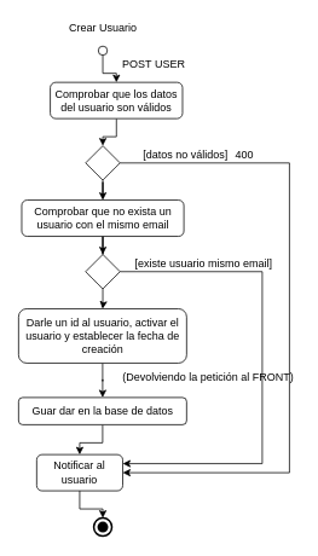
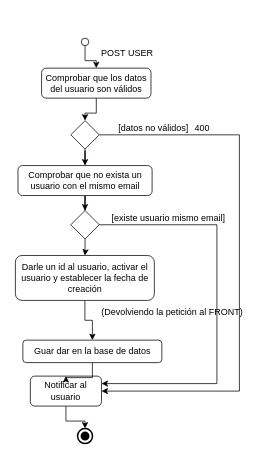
- <mxCell id="4" value="Crear Usuario" style="text;html=1;align=center;verticalAlign=middle;resizable=0;points=[];autosize=1;strokeColor=none;fillColor=none;" vertex="1" parent="1"><mxGeometry x="68" y="20" width="90" height="20" as="geometry" /></mxCell>
- <mxCell id="26" value="Guar dar en la base de datos" style="rounded=1;whiteSpace=wrap;html=1;" vertex="1" parent="1"><mxGeometry x="20" y="438" width="185.5" height="30" as="geometry" /></mxCell>
+ <mxCell id="26" value="Guar dar en la base de datos" style="rounded=1;whiteSpace=wrap;html=1;" vertex="1" parent="1"><mxGeometry x="30" y="453" width="185.5" height="30" as="geometry" /></mxCell>
